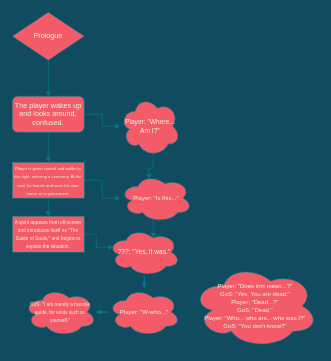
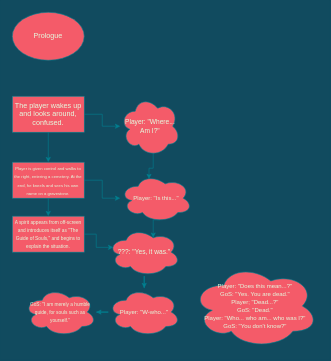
- <mxCell id="3" value="Prologue" style="rhombus;whiteSpace=wrap;html=1;fillColor=#F45B69;strokeColor=#028090;fontColor=#E4FDE1;" vertex="1" parent="1"><mxGeometry x="20" y="20" width="120" height="80" as="geometry" /></mxCell>
+ <mxCell id="3" value="Prologue" style="ellipse;whiteSpace=wrap;html=1;fillColor=#F45B69;strokeColor=#028090;fontColor=#E4FDE1;" vertex="1" parent="1"><mxGeometry x="20" y="20" width="120" height="80" as="geometry" /></mxCell>
- <mxCell id="2" value="" style="edgeStyle=orthogonalEdgeStyle;rounded=0;orthogonalLoop=1;jettySize=auto;html=1;labelBackgroundColor=#114B5F;strokeColor=#028090;fontColor=#E4FDE1;" edge="1" parent="1" source="3" target="6"><mxGeometry relative="1" as="geometry" /></mxCell>
- <mxCell id="6" value="The player wakes up and looks around, confused." style="whiteSpace=wrap;html=1;fillColor=#F45B69;strokeColor=#028090;fontColor=#E4FDE1;rounded=1;" vertex="1" parent="1"><mxGeometry x="20" y="160" width="120" height="60" as="geometry" /></mxCell>
+ <mxCell id="6" value="The player wakes up and looks around, confused." style="whiteSpace=wrap;html=1;fillColor=#F45B69;strokeColor=#028090;fontColor=#E4FDE1;" vertex="1" parent="1"><mxGeometry x="20" y="160" width="120" height="60" as="geometry" /></mxCell>
